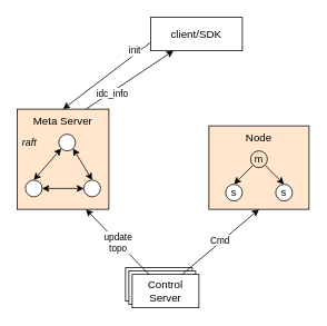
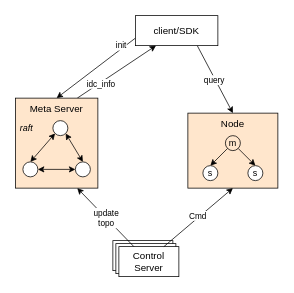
+ <mxCell id="4" style="rounded=0;orthogonalLoop=1;jettySize=auto;html=1;exitX=0.75;exitY=1;exitDx=0;exitDy=0;entryX=0.5;entryY=0;entryDx=0;entryDy=0;" edge="1" parent="1" source="6" target="25"><mxGeometry relative="1" as="geometry" /></mxCell>
+ <mxCell id="5" value="query" style="edgeLabel;html=1;align=center;verticalAlign=middle;resizable=0;points=[];" vertex="1" connectable="0" parent="4"><mxGeometry x="-0.016" y="-2" relative="1" as="geometry"><mxPoint as="offset" /></mxGeometry></mxCell>
